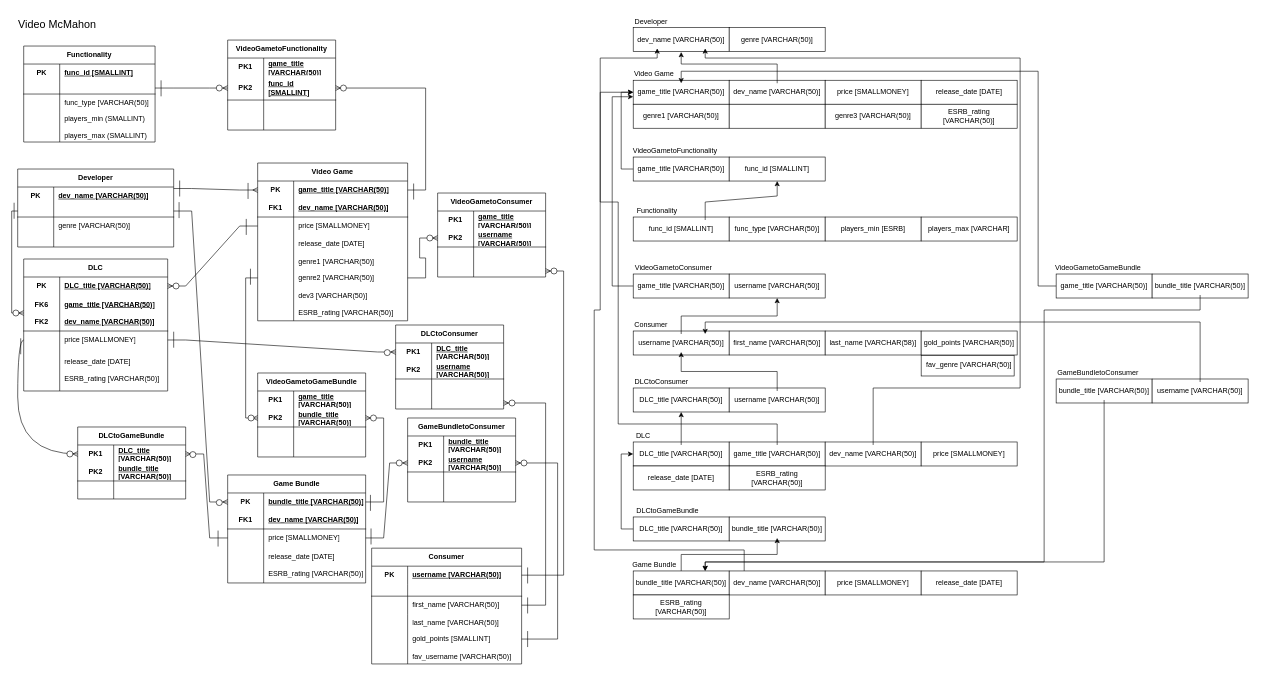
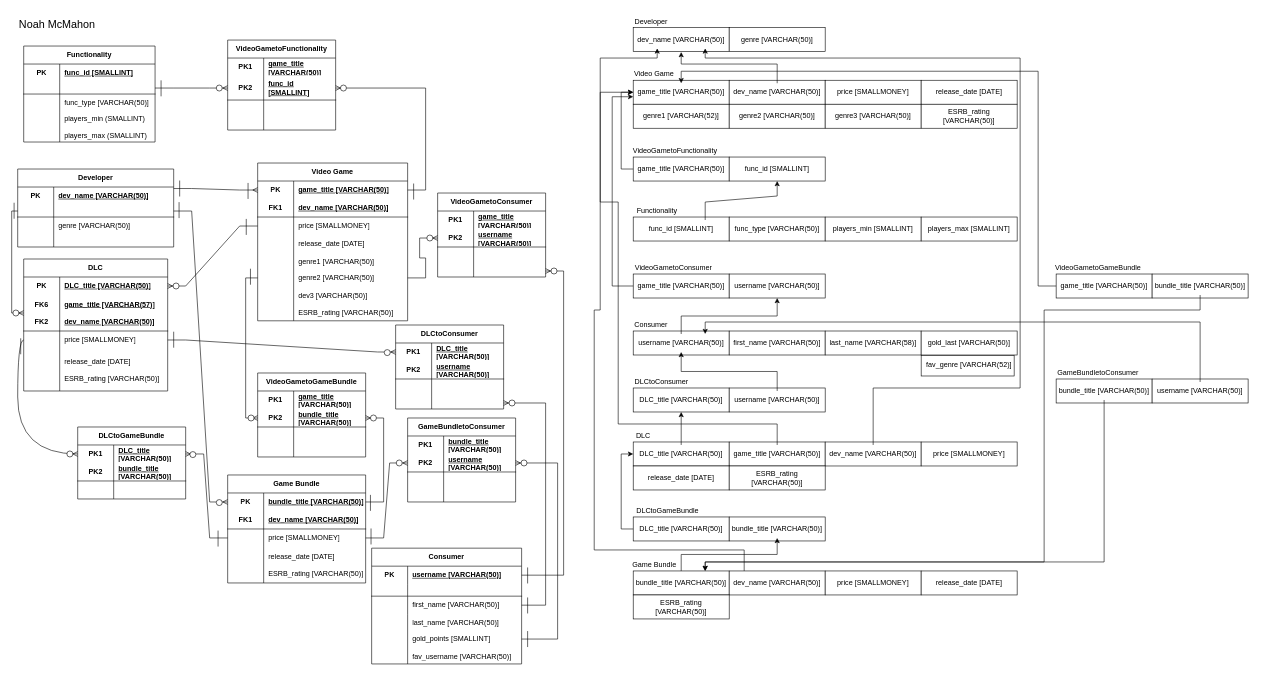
- <mxCell id="15" value="&lt;font style=&quot;font-size: 18px;&quot;&gt;Video McMahon&lt;/font&gt;" style="text;strokeColor=none;align=center;fillColor=none;html=1;verticalAlign=middle;whiteSpace=wrap;rounded=0;" parent="1" vertex="1"><mxGeometry x="20" y="26" width="150" height="30" as="geometry" /></mxCell>
+ <mxCell id="15" value="&lt;font style=&quot;font-size: 18px;&quot;&gt;Noah McMahon&lt;/font&gt;" style="text;strokeColor=none;align=center;fillColor=none;html=1;verticalAlign=middle;whiteSpace=wrap;rounded=0;" parent="1" vertex="1"><mxGeometry x="20" y="26" width="150" height="30" as="geometry" /></mxCell>
- <mxCell id="190" value="genre1 [VARCHAR(50)]" style="text;strokeColor=none;align=center;fillColor=none;html=1;verticalAlign=middle;whiteSpace=wrap;rounded=0;" parent="1" vertex="1"><mxGeometry x="1055" y="178" width="160" height="30" as="geometry" /></mxCell>
+ <mxCell id="190" value="genre1 [VARCHAR(52)]" style="text;strokeColor=none;align=center;fillColor=none;html=1;verticalAlign=middle;whiteSpace=wrap;rounded=0;" parent="1" vertex="1"><mxGeometry x="1055" y="178" width="160" height="30" as="geometry" /></mxCell>
+ <mxCell id="192" value="genre2 [VARCHAR(50)]" style="text;strokeColor=none;align=center;fillColor=none;html=1;verticalAlign=middle;whiteSpace=wrap;rounded=0;" parent="1" vertex="1"><mxGeometry x="1215" y="178" width="160" height="30" as="geometry" /></mxCell>
- <mxCell id="209" value="players_min [ESRB]" style="text;strokeColor=none;align=center;fillColor=none;html=1;verticalAlign=middle;whiteSpace=wrap;rounded=0;" parent="1" vertex="1"><mxGeometry x="1375" y="366" width="160" height="30" as="geometry" /></mxCell>
+ <mxCell id="209" value="players_min [SMALLINT]" style="text;strokeColor=none;align=center;fillColor=none;html=1;verticalAlign=middle;whiteSpace=wrap;rounded=0;" parent="1" vertex="1"><mxGeometry x="1375" y="366" width="160" height="30" as="geometry" /></mxCell>
- <mxCell id="211" value="players_max [VARCHAR]" style="text;strokeColor=none;align=center;fillColor=none;html=1;verticalAlign=middle;whiteSpace=wrap;rounded=0;" parent="1" vertex="1"><mxGeometry x="1535" y="366" width="160" height="30" as="geometry" /></mxCell>
+ <mxCell id="211" value="players_max [SMALLINT]" style="text;strokeColor=none;align=center;fillColor=none;html=1;verticalAlign=middle;whiteSpace=wrap;rounded=0;" parent="1" vertex="1"><mxGeometry x="1535" y="366" width="160" height="30" as="geometry" /></mxCell>
- <mxCell id="77" value="game_title [VARCHAR(50)]&lt;br&gt;&lt;br&gt;dev_name [VARCHAR(50)]" style="shape=partialRectangle;connectable=0;fillColor=none;top=0;left=0;bottom=0;right=0;align=left;spacingLeft=6;fontStyle=5;overflow=hidden;html=1;whiteSpace=wrap;" parent="75" vertex="1"><mxGeometry x="60" width="180" height="60" as="geometry"><mxRectangle width="180" height="60" as="alternateBounds" /></mxGeometry></mxCell>
+ <mxCell id="77" value="game_title [VARCHAR(57)]&lt;br&gt;&lt;br&gt;dev_name [VARCHAR(50)]" style="shape=partialRectangle;connectable=0;fillColor=none;top=0;left=0;bottom=0;right=0;align=left;spacingLeft=6;fontStyle=5;overflow=hidden;html=1;whiteSpace=wrap;" parent="75" vertex="1"><mxGeometry x="60" width="180" height="60" as="geometry"><mxRectangle width="180" height="60" as="alternateBounds" /></mxGeometry></mxCell>
- <mxCell id="228" value="gold_points [VARCHAR(50)]" style="text;strokeColor=none;align=center;fillColor=none;html=1;verticalAlign=middle;whiteSpace=wrap;rounded=0;" parent="1" vertex="1"><mxGeometry x="1535" y="556" width="160" height="30" as="geometry" /></mxCell>
+ <mxCell id="228" value="gold_last [VARCHAR(50)]" style="text;strokeColor=none;align=center;fillColor=none;html=1;verticalAlign=middle;whiteSpace=wrap;rounded=0;" parent="1" vertex="1"><mxGeometry x="1535" y="556" width="160" height="30" as="geometry" /></mxCell>
- <mxCell id="314" value="fav_genre [VARCHAR(50)]" style="text;strokeColor=none;align=center;fillColor=none;html=1;verticalAlign=middle;whiteSpace=wrap;rounded=0;" parent="1" vertex="1"><mxGeometry x="1535" y="592" width="160" height="30" as="geometry" /></mxCell>
+ <mxCell id="314" value="fav_genre [VARCHAR(52)]" style="text;strokeColor=none;align=center;fillColor=none;html=1;verticalAlign=middle;whiteSpace=wrap;rounded=0;" parent="1" vertex="1"><mxGeometry x="1535" y="592" width="160" height="30" as="geometry" /></mxCell>
